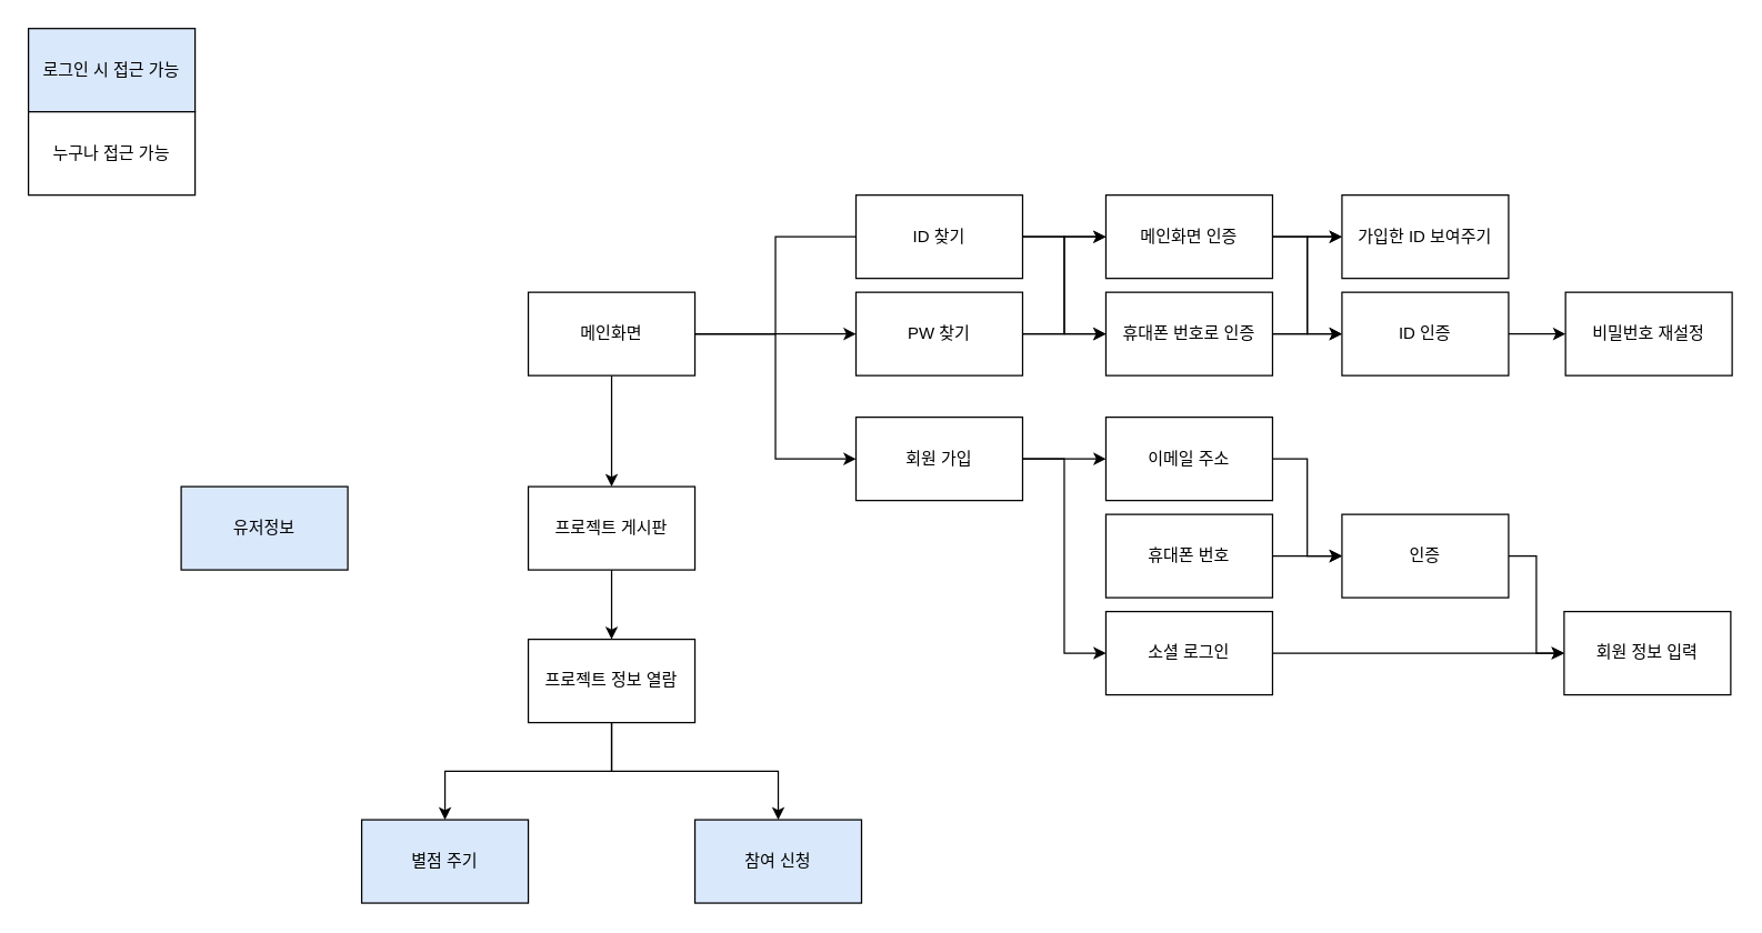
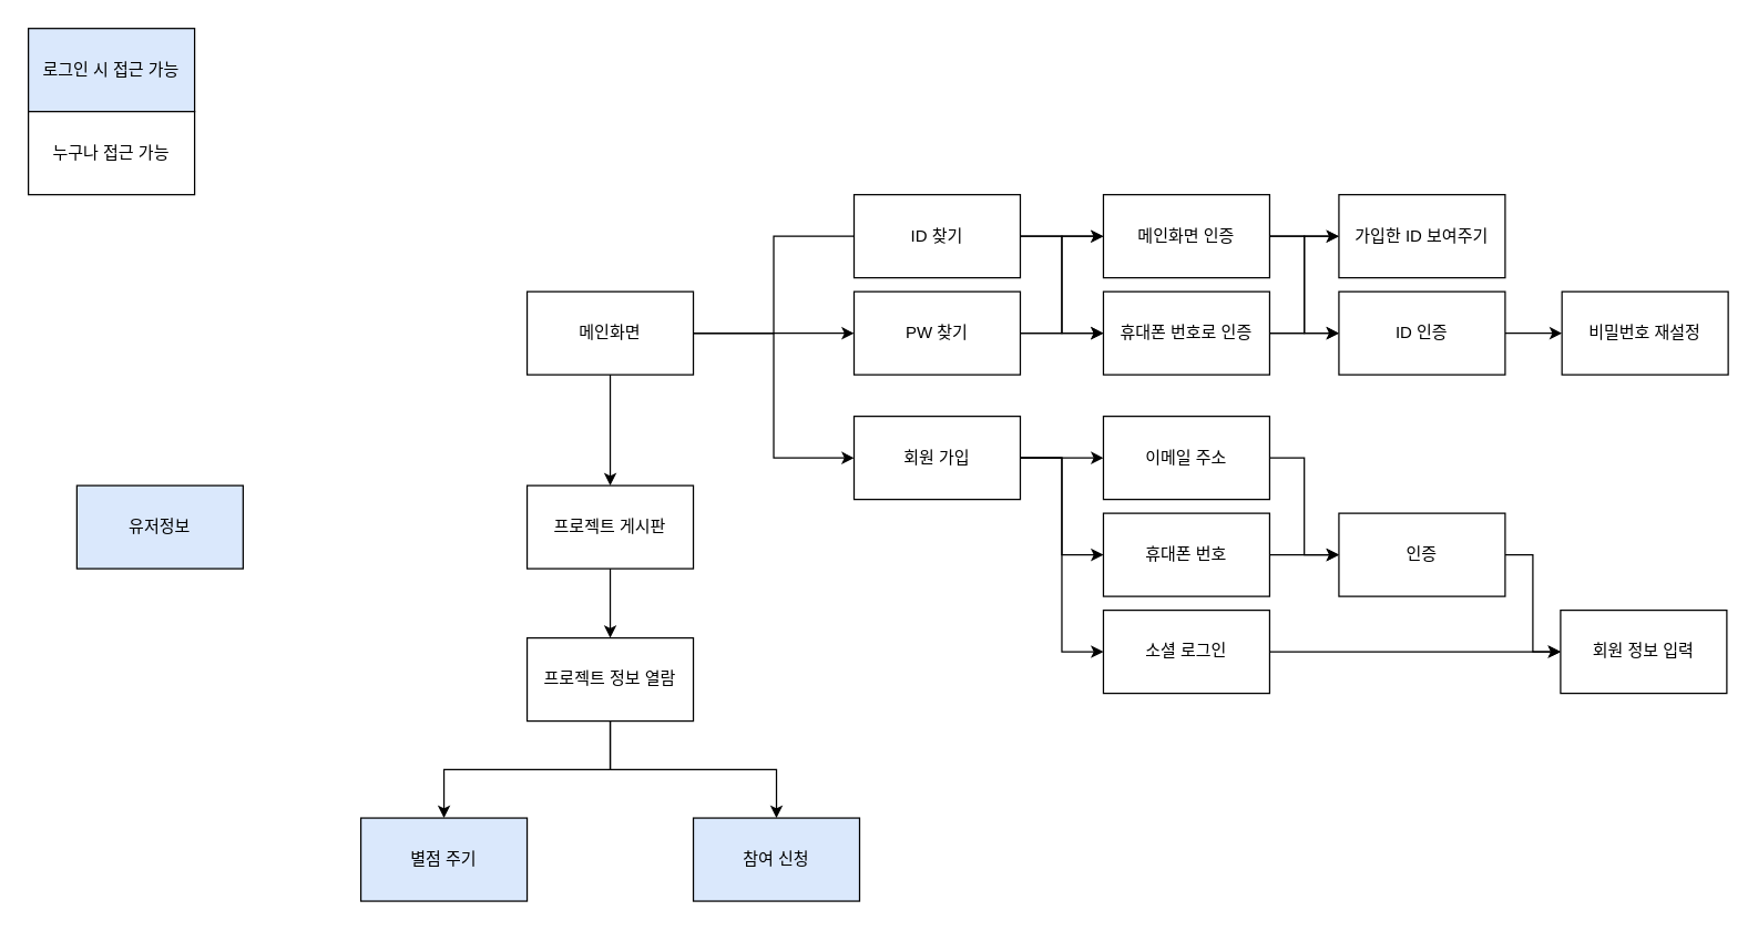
- <mxCell id="9" value="유저정보" style="rounded=0;whiteSpace=wrap;html=1;fillColor=#dae8fc;strokeColor=#000000;" vertex="1" parent="1"><mxGeometry x="130" y="350" width="120" height="60" as="geometry" /></mxCell>
+ <mxCell id="9" value="유저정보" style="rounded=0;whiteSpace=wrap;html=1;fillColor=#dae8fc;strokeColor=#000000;" vertex="1" parent="1"><mxGeometry x="55" y="350" width="120" height="60" as="geometry" /></mxCell>
+ <mxCell id="16" style="edgeStyle=orthogonalEdgeStyle;rounded=0;orthogonalLoop=1;jettySize=auto;html=1;exitX=1;exitY=0.5;exitDx=0;exitDy=0;entryX=0;entryY=0.5;entryDx=0;entryDy=0;" edge="1" parent="1" source="18" target="24"><mxGeometry relative="1" as="geometry" /></mxCell>
